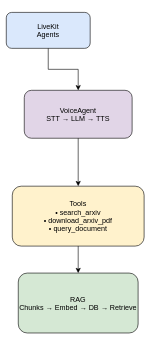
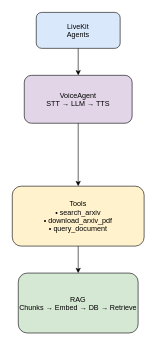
- <mxCell id="2" value="LiveKit&#10;Agents" style="rounded=1;fillColor=#dae8fc" vertex="1" parent="1"><mxGeometry x="10" y="20" width="140" height="60" as="geometry" /></mxCell>
+ <mxCell id="2" value="LiveKit&#10;Agents" style="rounded=1;fillColor=#dae8fc" vertex="1" parent="1"><mxGeometry x="60" y="20" width="140" height="60" as="geometry" /></mxCell>
- <mxCell id="3" value="VoiceAgent&#10;STT → LLM → TTS" style="rounded=1;fillColor=#e1d5e7" vertex="1" parent="1"><mxGeometry x="40" y="150" width="180" height="80" as="geometry" /></mxCell>
+ <mxCell id="3" value="VoiceAgent&#10;STT → LLM → TTS" style="rounded=1;fillColor=#e1d5e7" vertex="1" parent="1"><mxGeometry x="40" y="125" width="180" height="80" as="geometry" /></mxCell>
